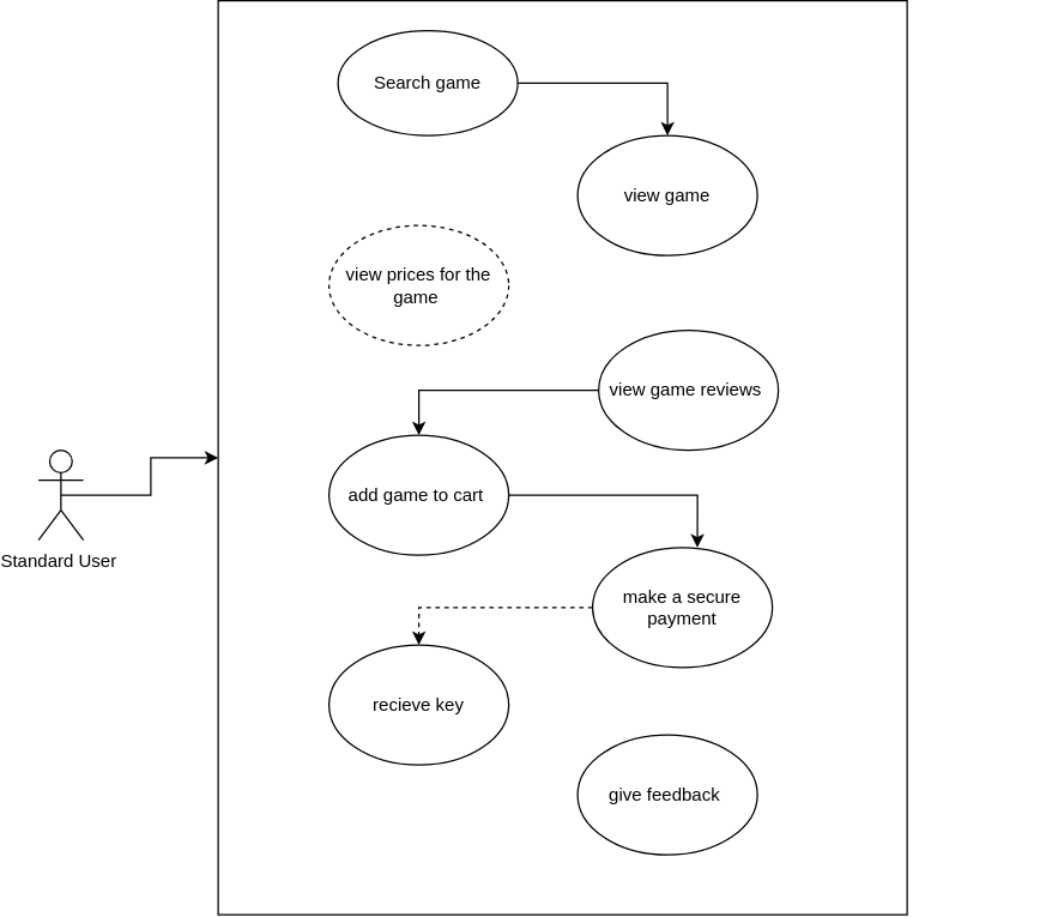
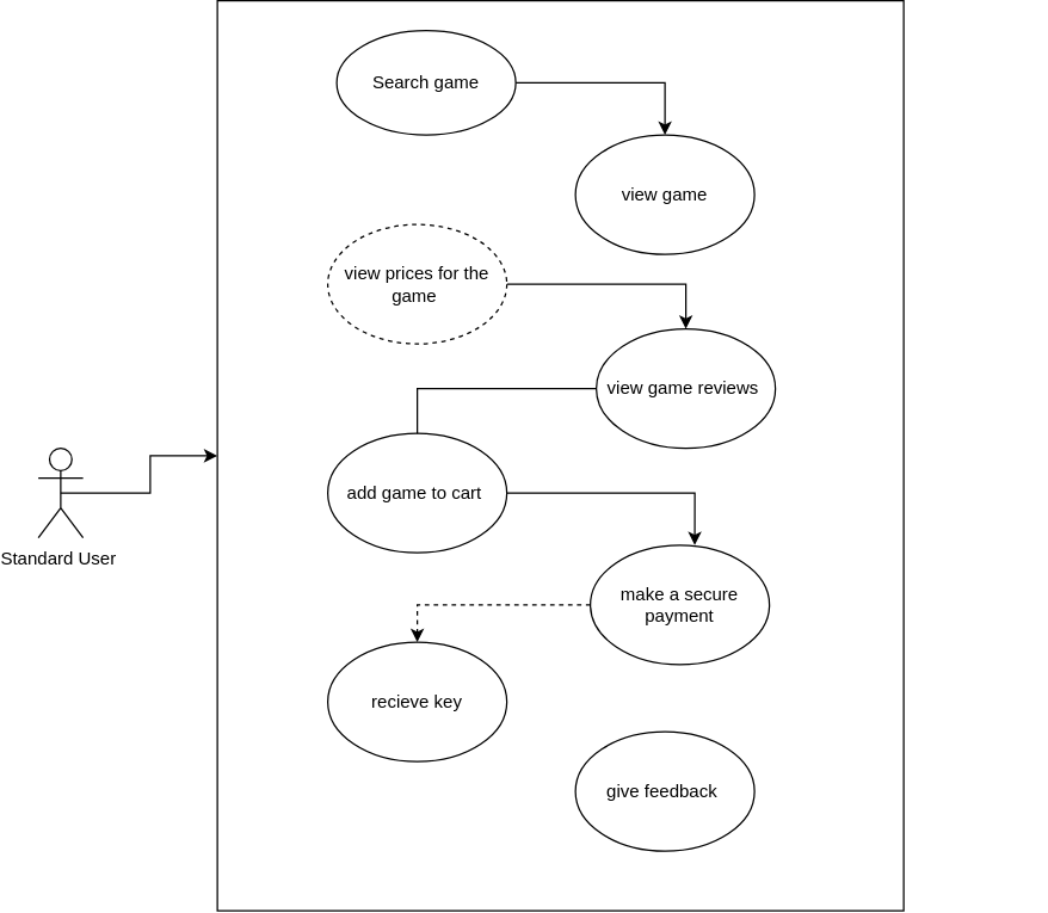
+ <mxCell id="9" style="edgeStyle=orthogonalEdgeStyle;rounded=0;orthogonalLoop=1;jettySize=auto;html=1;exitX=1;exitY=0.5;exitDx=0;exitDy=0;entryX=0.5;entryY=0;entryDx=0;entryDy=0;" edge="1" parent="1" source="10" target="14"><mxGeometry relative="1" as="geometry" /></mxCell>
- <mxCell id="13" style="edgeStyle=orthogonalEdgeStyle;rounded=0;orthogonalLoop=1;jettySize=auto;html=1;entryX=0.5;entryY=0;entryDx=0;entryDy=0;" edge="1" parent="1" source="14" target="12"><mxGeometry relative="1" as="geometry" /></mxCell>
+ <mxCell id="13" style="edgeStyle=orthogonalEdgeStyle;rounded=0;orthogonalLoop=1;jettySize=auto;html=1;entryX=0.5;entryY=0;entryDx=0;entryDy=0;endArrow=none;" edge="1" parent="1" source="14" target="12"><mxGeometry relative="1" as="geometry" /></mxCell>
